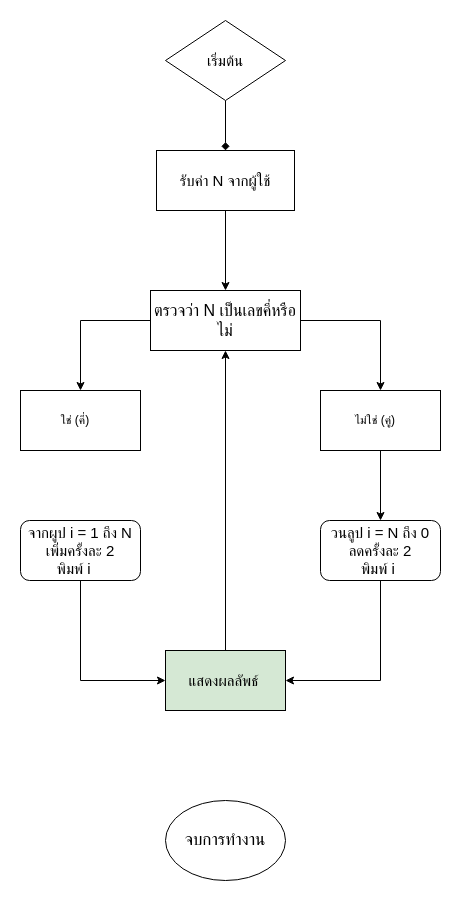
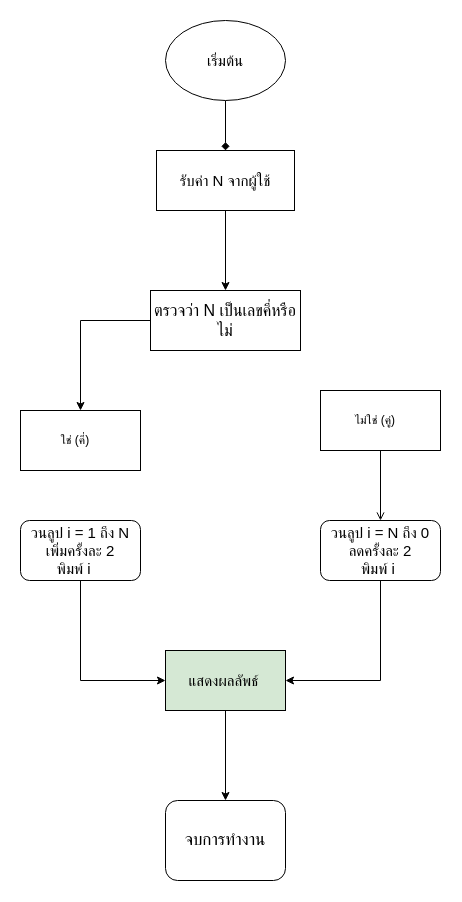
- <mxCell id="3" value="&lt;font style=&quot;font-size: 15px;&quot;&gt;เริ่มต้น&lt;/font&gt;" style="rhombus;whiteSpace=wrap;html=1;" parent="1" vertex="1"><mxGeometry x="165" y="20" width="120" height="80" as="geometry" /></mxCell>
+ <mxCell id="3" value="&lt;font style=&quot;font-size: 15px;&quot;&gt;เริ่มต้น&lt;/font&gt;" style="ellipse;whiteSpace=wrap;html=1;" parent="1" vertex="1"><mxGeometry x="165" y="20" width="120" height="80" as="geometry" /></mxCell>
- <mxCell id="8" style="edgeStyle=orthogonalEdgeStyle;rounded=0;orthogonalLoop=1;jettySize=auto;html=1;entryX=0.5;entryY=0;entryDx=0;entryDy=0;" edge="1" parent="1" source="9" target="12"><mxGeometry relative="1" as="geometry" /></mxCell>
- <mxCell id="10" value="ใช่ (คี่)&amp;nbsp; &amp;nbsp;" style="rounded=0;whiteSpace=wrap;html=1;" vertex="1" parent="1"><mxGeometry x="20" y="390" width="120" height="60" as="geometry" /></mxCell>
+ <mxCell id="10" value="ใช่ (คี่)&amp;nbsp; &amp;nbsp;" style="rounded=0;whiteSpace=wrap;html=1;" vertex="1" parent="1"><mxGeometry x="20" y="410" width="120" height="60" as="geometry" /></mxCell>
- <mxCell id="17" style="edgeStyle=orthogonalEdgeStyle;rounded=0;orthogonalLoop=1;jettySize=auto;html=1;" edge="1" parent="1" source="18" target="9"><mxGeometry relative="1" as="geometry" /></mxCell>
+ <mxCell id="17" style="edgeStyle=orthogonalEdgeStyle;rounded=0;orthogonalLoop=1;jettySize=auto;html=1;entryX=0.5;entryY=0;entryDx=0;entryDy=0;" edge="1" parent="1" source="18" target="4"><mxGeometry relative="1" as="geometry" /></mxCell>
- <mxCell id="11" style="edgeStyle=orthogonalEdgeStyle;rounded=0;orthogonalLoop=1;jettySize=auto;html=1;entryX=0.5;entryY=0;entryDx=0;entryDy=0;" edge="1" parent="1" source="12" target="16"><mxGeometry relative="1" as="geometry" /></mxCell>
+ <mxCell id="11" style="edgeStyle=orthogonalEdgeStyle;rounded=0;orthogonalLoop=1;jettySize=auto;html=1;entryX=0.5;entryY=0;entryDx=0;entryDy=0;endArrow=open;" edge="1" parent="1" source="12" target="16"><mxGeometry relative="1" as="geometry" /></mxCell>
- <mxCell id="14" value="&lt;font style=&quot;font-size: 15px;&quot;&gt;จากผูป i = 1 ถึง N&lt;/font&gt;&lt;div&gt;&lt;font style=&quot;font-size: 15px;&quot;&gt;เพิ่มครั้งละ 2&lt;/font&gt;&lt;/div&gt;&lt;div&gt;&lt;font style=&quot;font-size: 15px;&quot;&gt;พิมพ์ i&amp;nbsp; &amp;nbsp;&lt;/font&gt;&lt;/div&gt;" style="rounded=1;whiteSpace=wrap;html=1;" vertex="1" parent="1"><mxGeometry x="20" y="520" width="120" height="60" as="geometry" /></mxCell>
+ <mxCell id="14" value="&lt;font style=&quot;font-size: 15px;&quot;&gt;วนลูป i = 1 ถึง N&lt;/font&gt;&lt;div&gt;&lt;font style=&quot;font-size: 15px;&quot;&gt;เพิ่มครั้งละ 2&lt;/font&gt;&lt;/div&gt;&lt;div&gt;&lt;font style=&quot;font-size: 15px;&quot;&gt;พิมพ์ i&amp;nbsp; &amp;nbsp;&lt;/font&gt;&lt;/div&gt;" style="rounded=1;whiteSpace=wrap;html=1;" vertex="1" parent="1"><mxGeometry x="20" y="520" width="120" height="60" as="geometry" /></mxCell>
- <mxCell id="4" value="&lt;font style=&quot;font-size: 17px;&quot;&gt;จบการทำงาน&lt;/font&gt;" style="ellipse;whiteSpace=wrap;html=1;" parent="1" vertex="1"><mxGeometry x="165" y="800" width="120" height="80" as="geometry" /></mxCell>
+ <mxCell id="4" value="&lt;font style=&quot;font-size: 17px;&quot;&gt;จบการทำงาน&lt;/font&gt;" style="whiteSpace=wrap;html=1;rounded=1;" parent="1" vertex="1"><mxGeometry x="165" y="800" width="120" height="80" as="geometry" /></mxCell>
